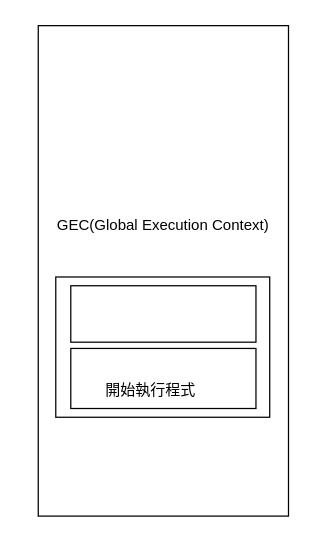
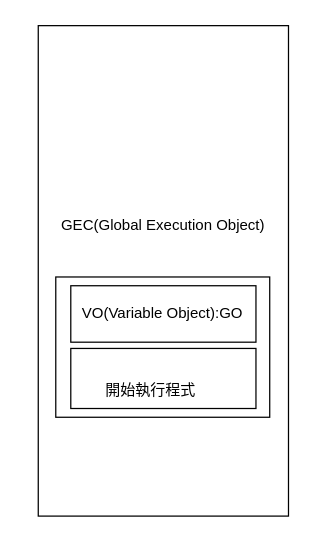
- <mxCell id="5" value="GEC(Global Execution Context)" style="text;html=1;strokeColor=none;fillColor=none;align=center;verticalAlign=middle;whiteSpace=wrap;rounded=0;" vertex="1" parent="3"><mxGeometry width="220" height="20.353" as="geometry" /></mxCell>
+ <mxCell id="5" value="GEC(Global Execution Object)" style="text;html=1;strokeColor=none;fillColor=none;align=center;verticalAlign=middle;whiteSpace=wrap;rounded=0;" vertex="1" parent="3"><mxGeometry width="220" height="20.353" as="geometry" /></mxCell>
+ <mxCell id="7" value="VO(Variable Object):GO" style="text;html=1;strokeColor=none;fillColor=none;align=center;verticalAlign=middle;whiteSpace=wrap;rounded=0;" vertex="1" parent="3"><mxGeometry x="38" y="69.058" width="143" height="22.763" as="geometry" /></mxCell>
